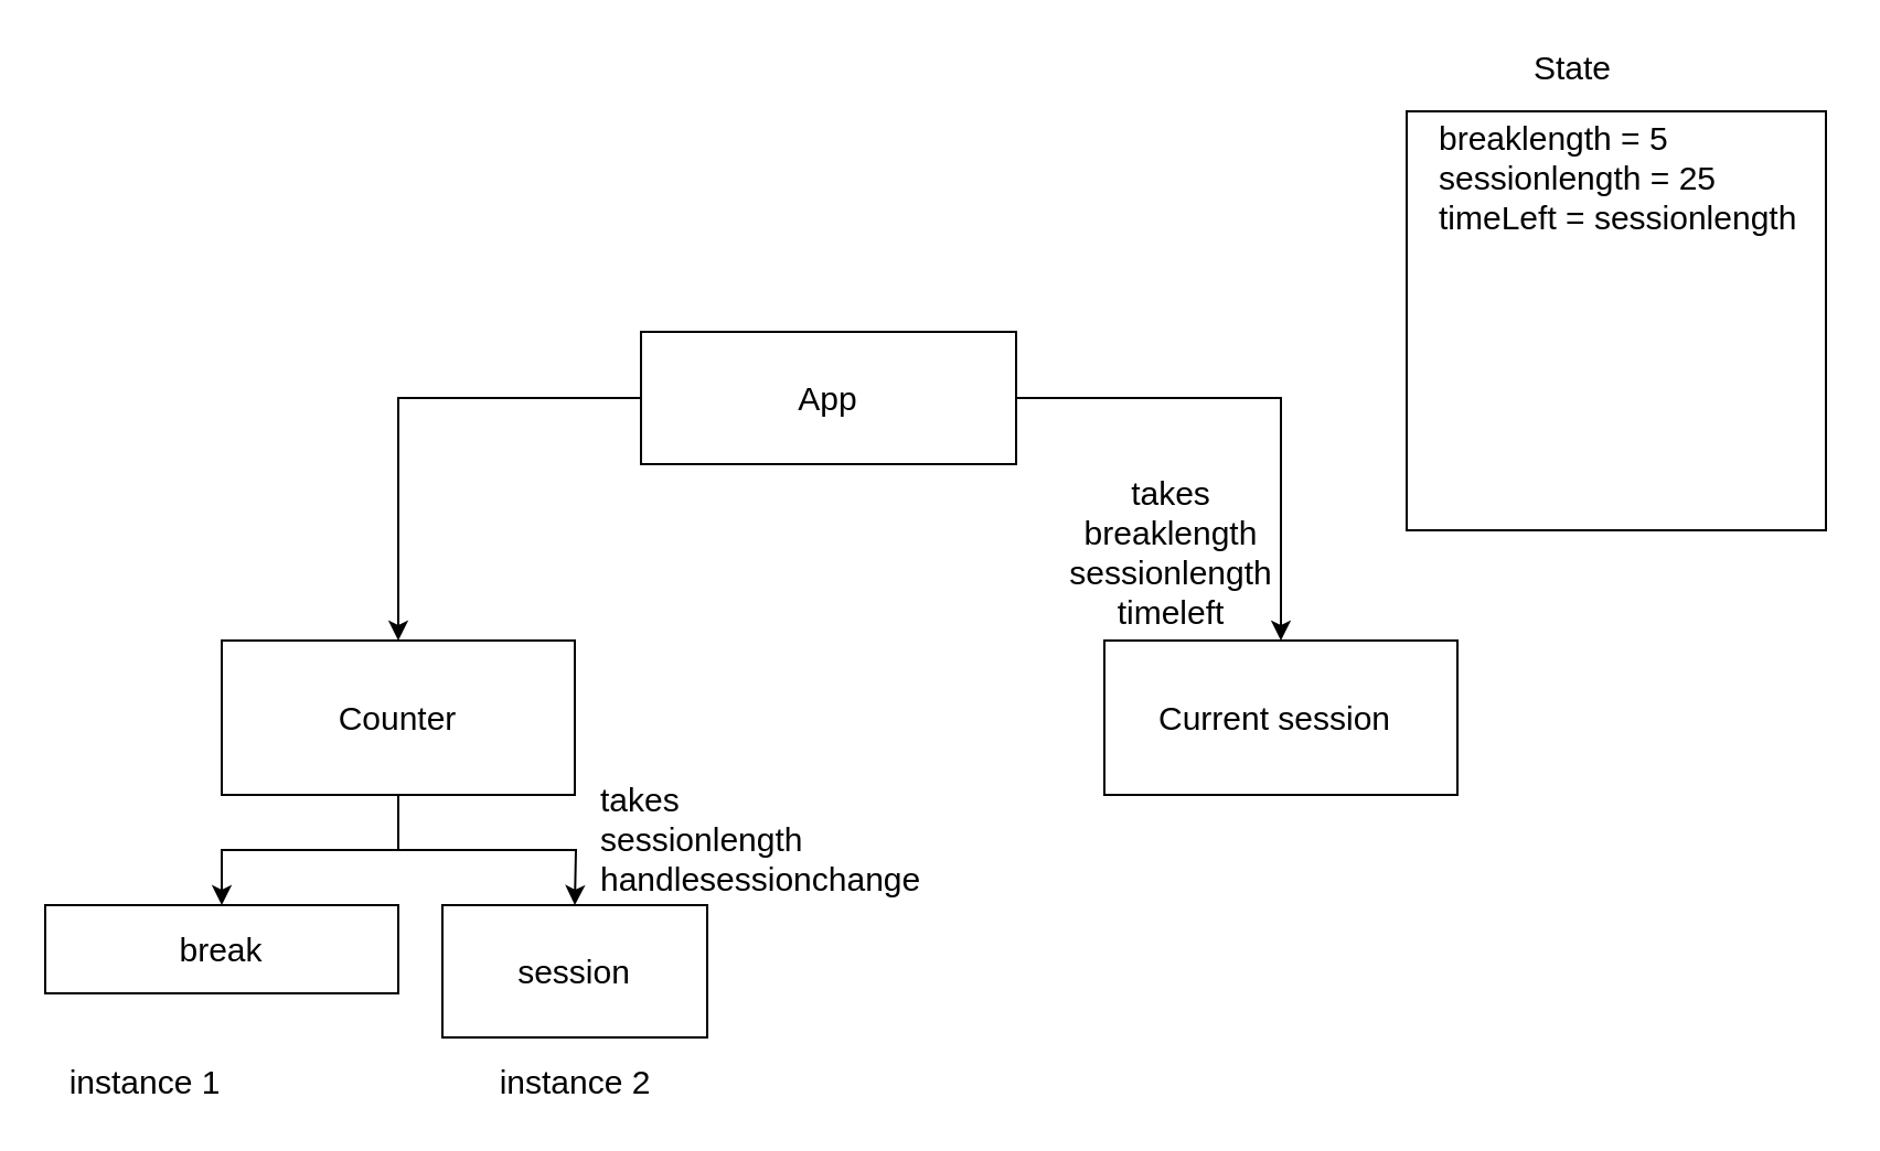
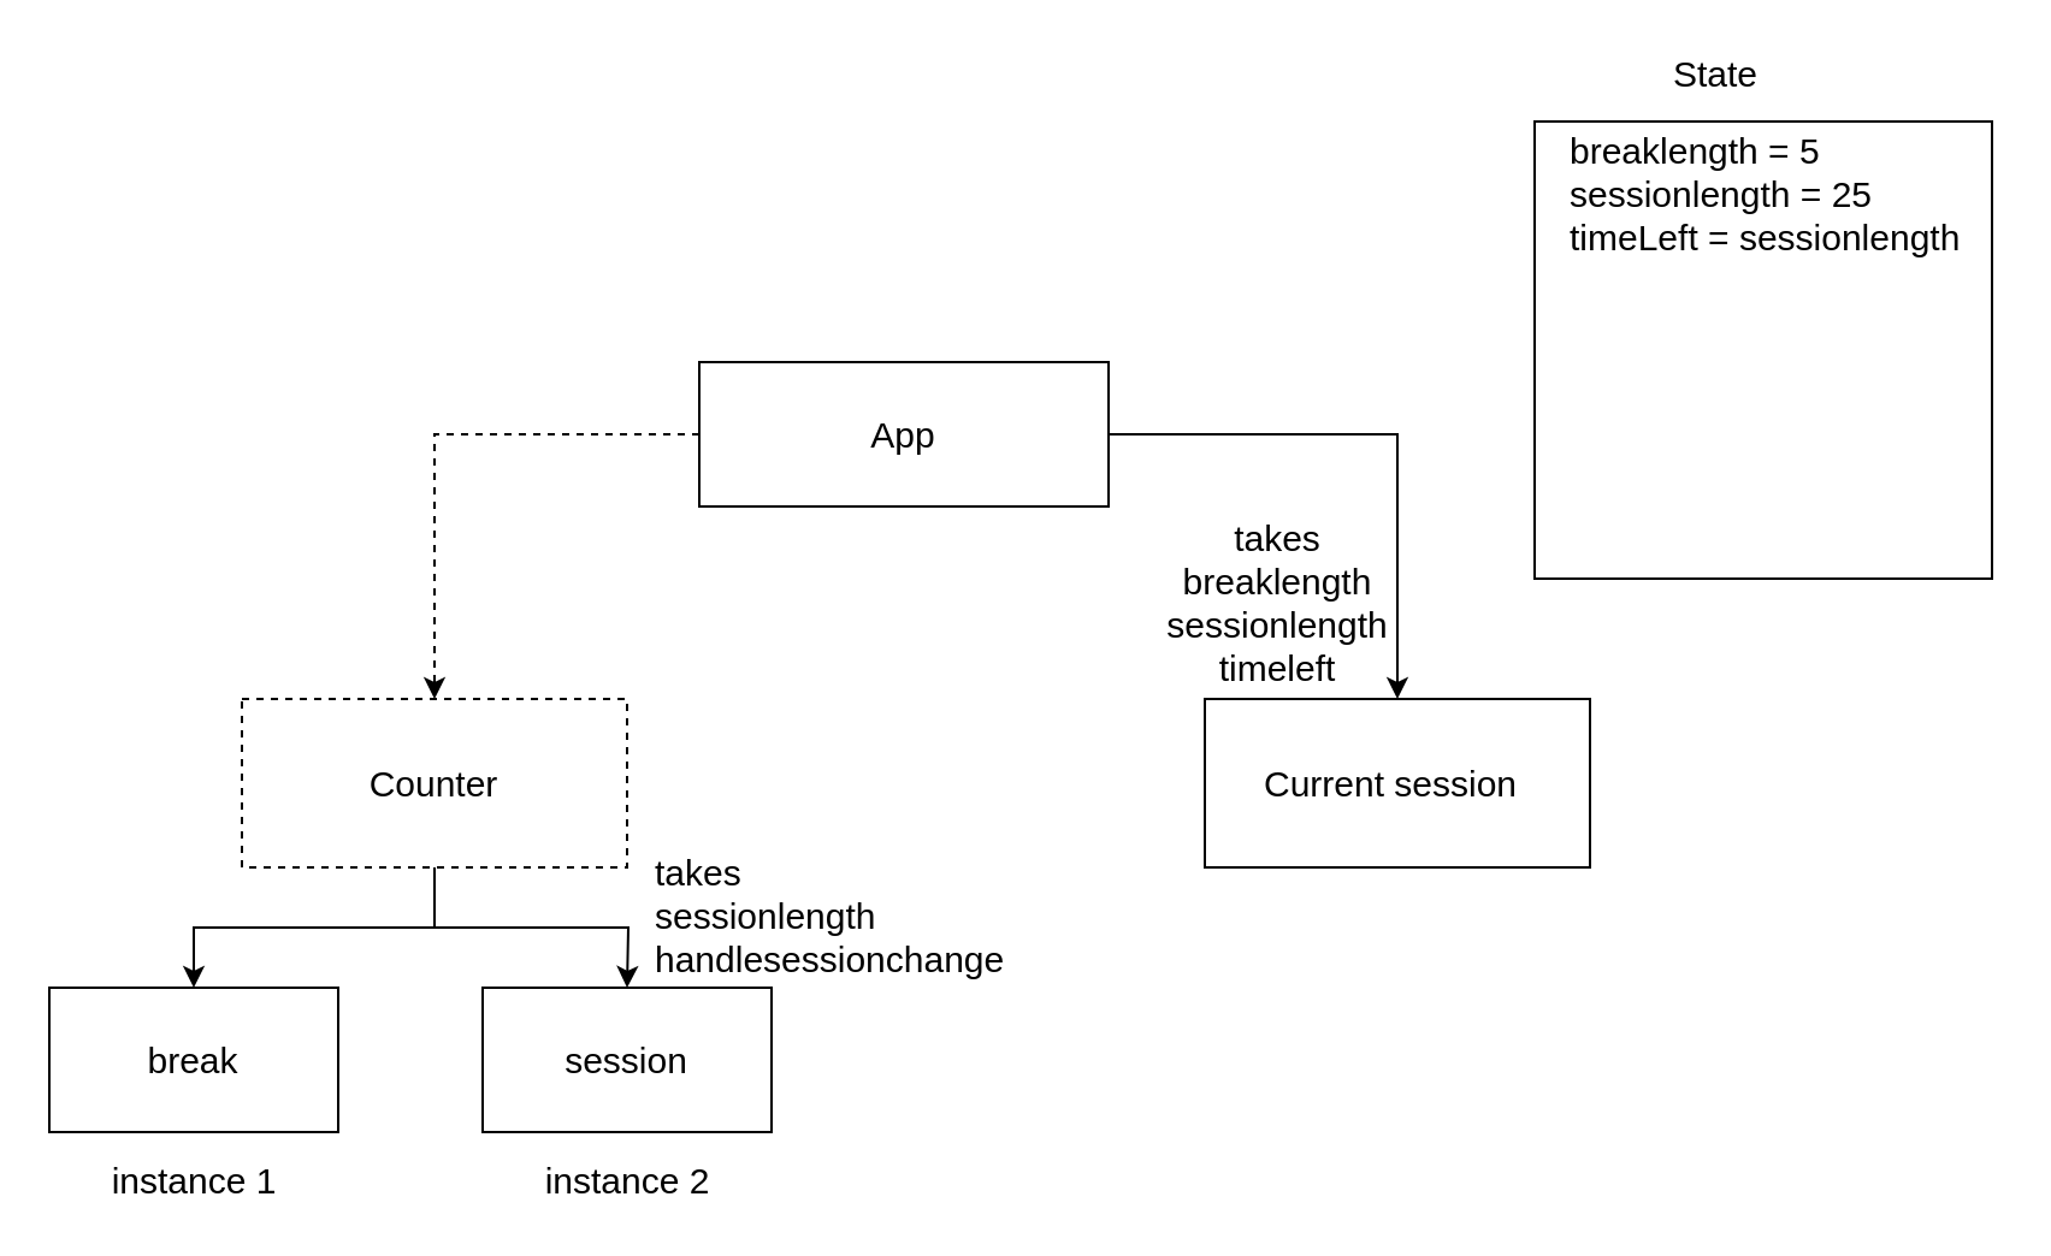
- <mxCell id="2" value="" style="edgeStyle=orthogonalEdgeStyle;rounded=0;orthogonalLoop=1;jettySize=auto;html=1;fontSize=15;" edge="1" parent="1" source="4" target="7"><mxGeometry relative="1" as="geometry" /></mxCell>
+ <mxCell id="2" value="" style="edgeStyle=orthogonalEdgeStyle;rounded=0;orthogonalLoop=1;jettySize=auto;html=1;fontSize=15;dashed=1;" edge="1" parent="1" source="4" target="7"><mxGeometry relative="1" as="geometry" /></mxCell>
- <mxCell id="7" value="Counter" style="whiteSpace=wrap;html=1;rounded=0;fontSize=15;" vertex="1" parent="1"><mxGeometry x="100" y="290" width="160" height="70" as="geometry" /></mxCell>
+ <mxCell id="7" value="Counter" style="whiteSpace=wrap;html=1;rounded=0;fontSize=15;dashed=1;" vertex="1" parent="1"><mxGeometry x="100" y="290" width="160" height="70" as="geometry" /></mxCell>
- <mxCell id="8" value="break" style="whiteSpace=wrap;html=1;rounded=0;fontSize=15;" vertex="1" parent="1"><mxGeometry x="20" y="410" width="160" height="40" as="geometry" /></mxCell>
+ <mxCell id="8" value="break" style="whiteSpace=wrap;html=1;rounded=0;fontSize=15;" vertex="1" parent="1"><mxGeometry x="20" y="410" width="120" height="60" as="geometry" /></mxCell>
- <mxCell id="10" value="instance 1" style="text;html=1;align=center;verticalAlign=middle;resizable=0;points=[];autosize=1;strokeColor=none;fontSize=15;" vertex="1" parent="1"><mxGeometry x="25" y="480" width="80" height="20" as="geometry" /></mxCell>
+ <mxCell id="10" value="instance 1" style="text;html=1;align=center;verticalAlign=middle;resizable=0;points=[];autosize=1;strokeColor=none;fontSize=15;" vertex="1" parent="1"><mxGeometry x="40" y="480" width="80" height="20" as="geometry" /></mxCell>
